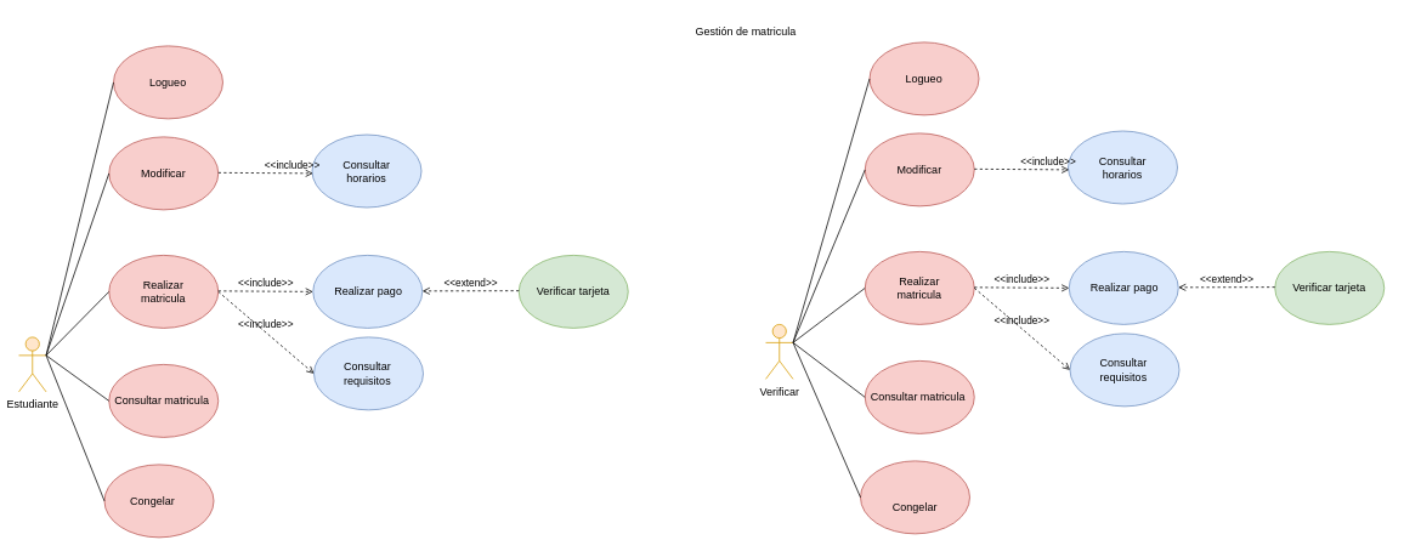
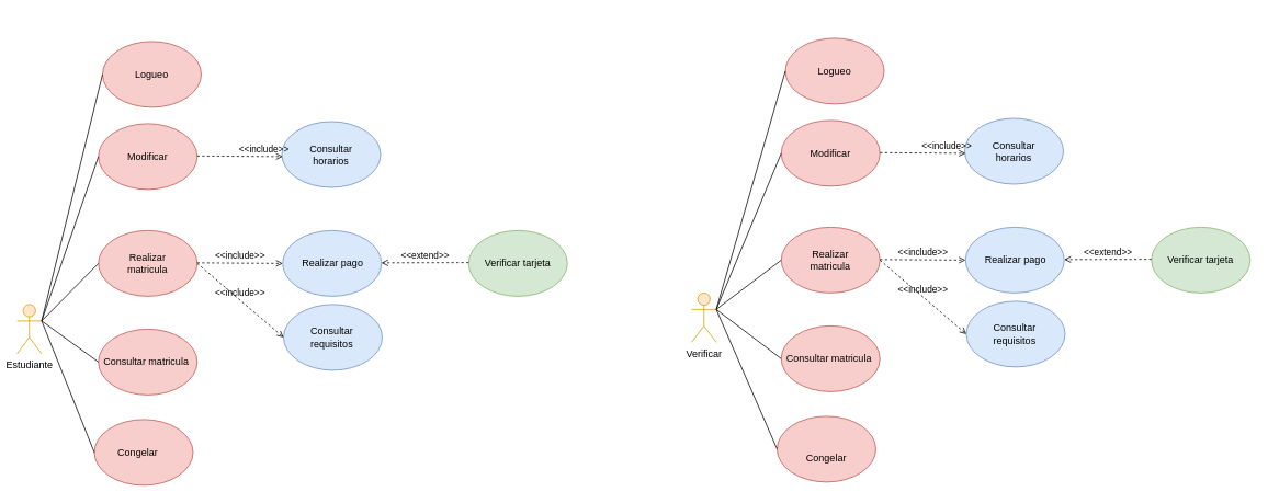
- <mxCell id="15" value="Gestión de matricula&amp;nbsp;" style="text;html=1;strokeColor=none;fillColor=none;align=center;verticalAlign=middle;whiteSpace=wrap;rounded=0;" vertex="1" parent="1"><mxGeometry x="750" y="20" width="140" height="30" as="geometry" /></mxCell>
